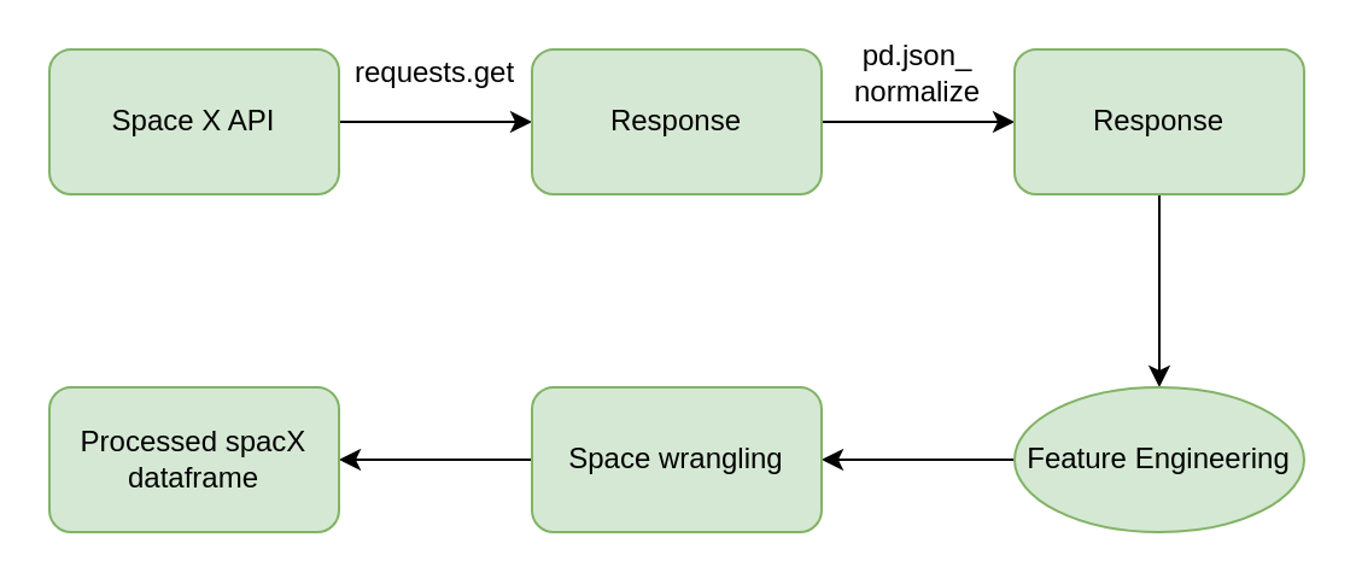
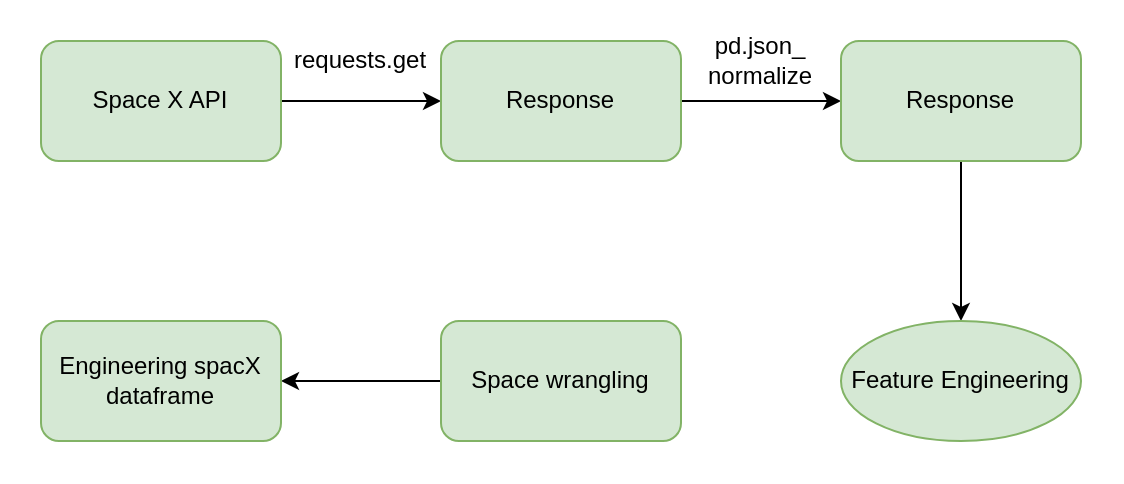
- <mxCell id="12" value="Processed spacX dataframe" style="rounded=1;whiteSpace=wrap;html=1;fillColor=#d5e8d4;strokeColor=#82b366;" vertex="1" parent="1"><mxGeometry x="20" y="160" width="120" height="60" as="geometry" /></mxCell>
+ <mxCell id="12" value="Engineering spacX dataframe" style="rounded=1;whiteSpace=wrap;html=1;fillColor=#d5e8d4;strokeColor=#82b366;" vertex="1" parent="1"><mxGeometry x="20" y="160" width="120" height="60" as="geometry" /></mxCell>
- <mxCell id="8" value="" style="edgeStyle=orthogonalEdgeStyle;rounded=0;orthogonalLoop=1;jettySize=auto;html=1;" edge="1" parent="1" source="9" target="11"><mxGeometry relative="1" as="geometry" /></mxCell>
